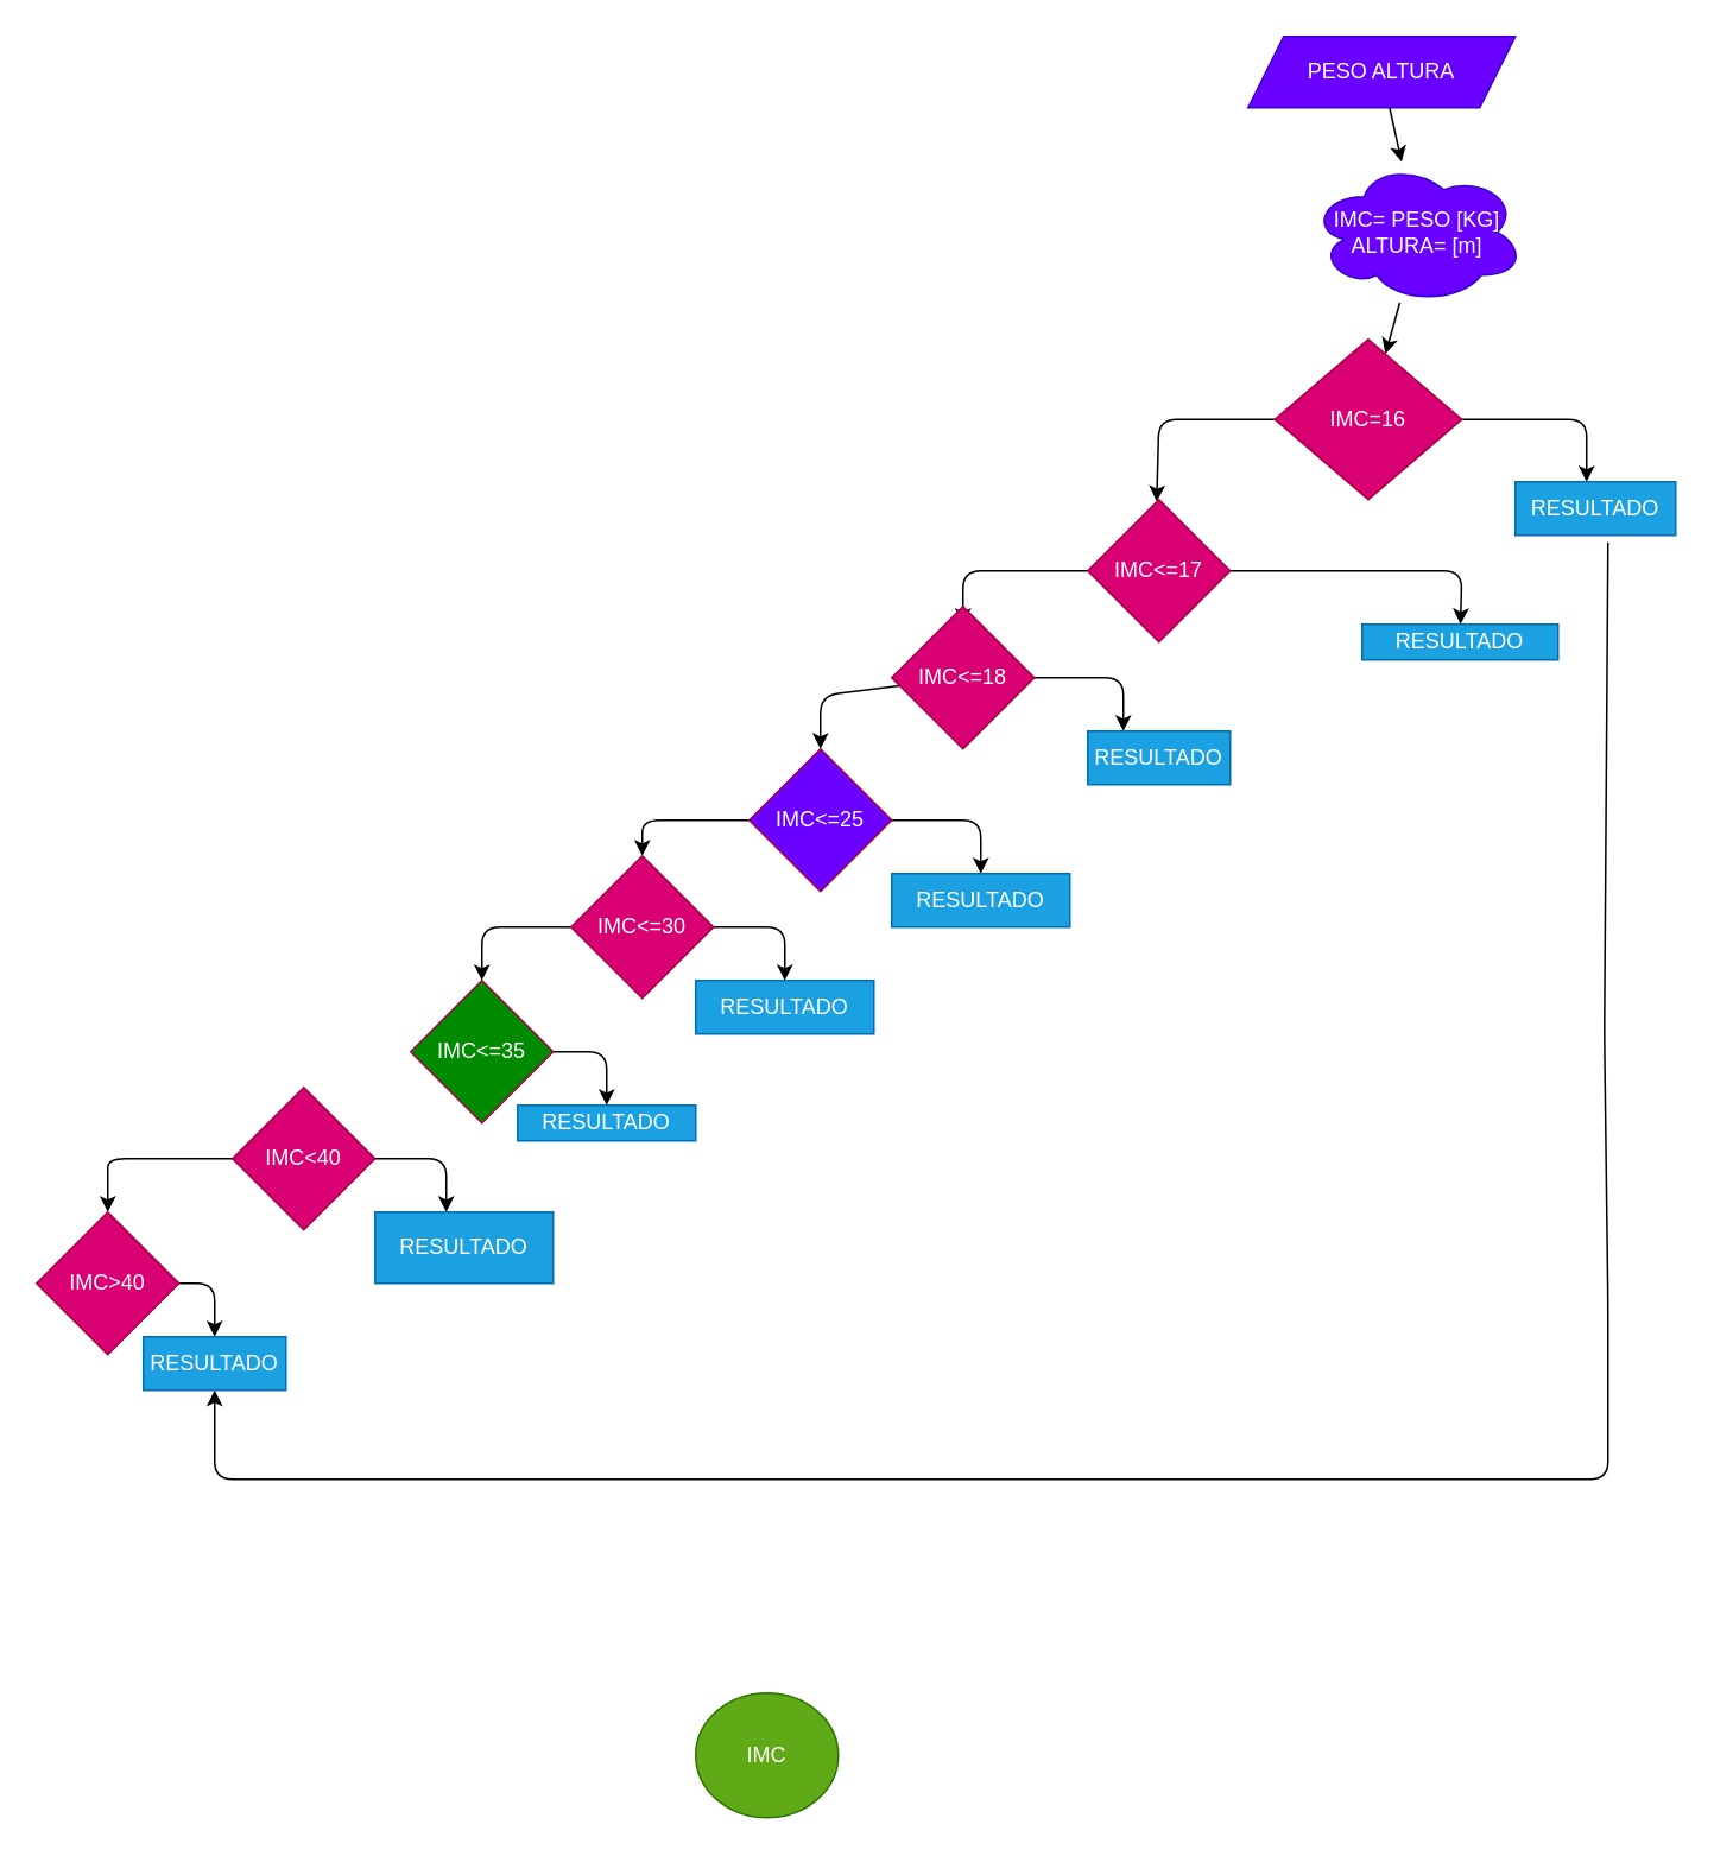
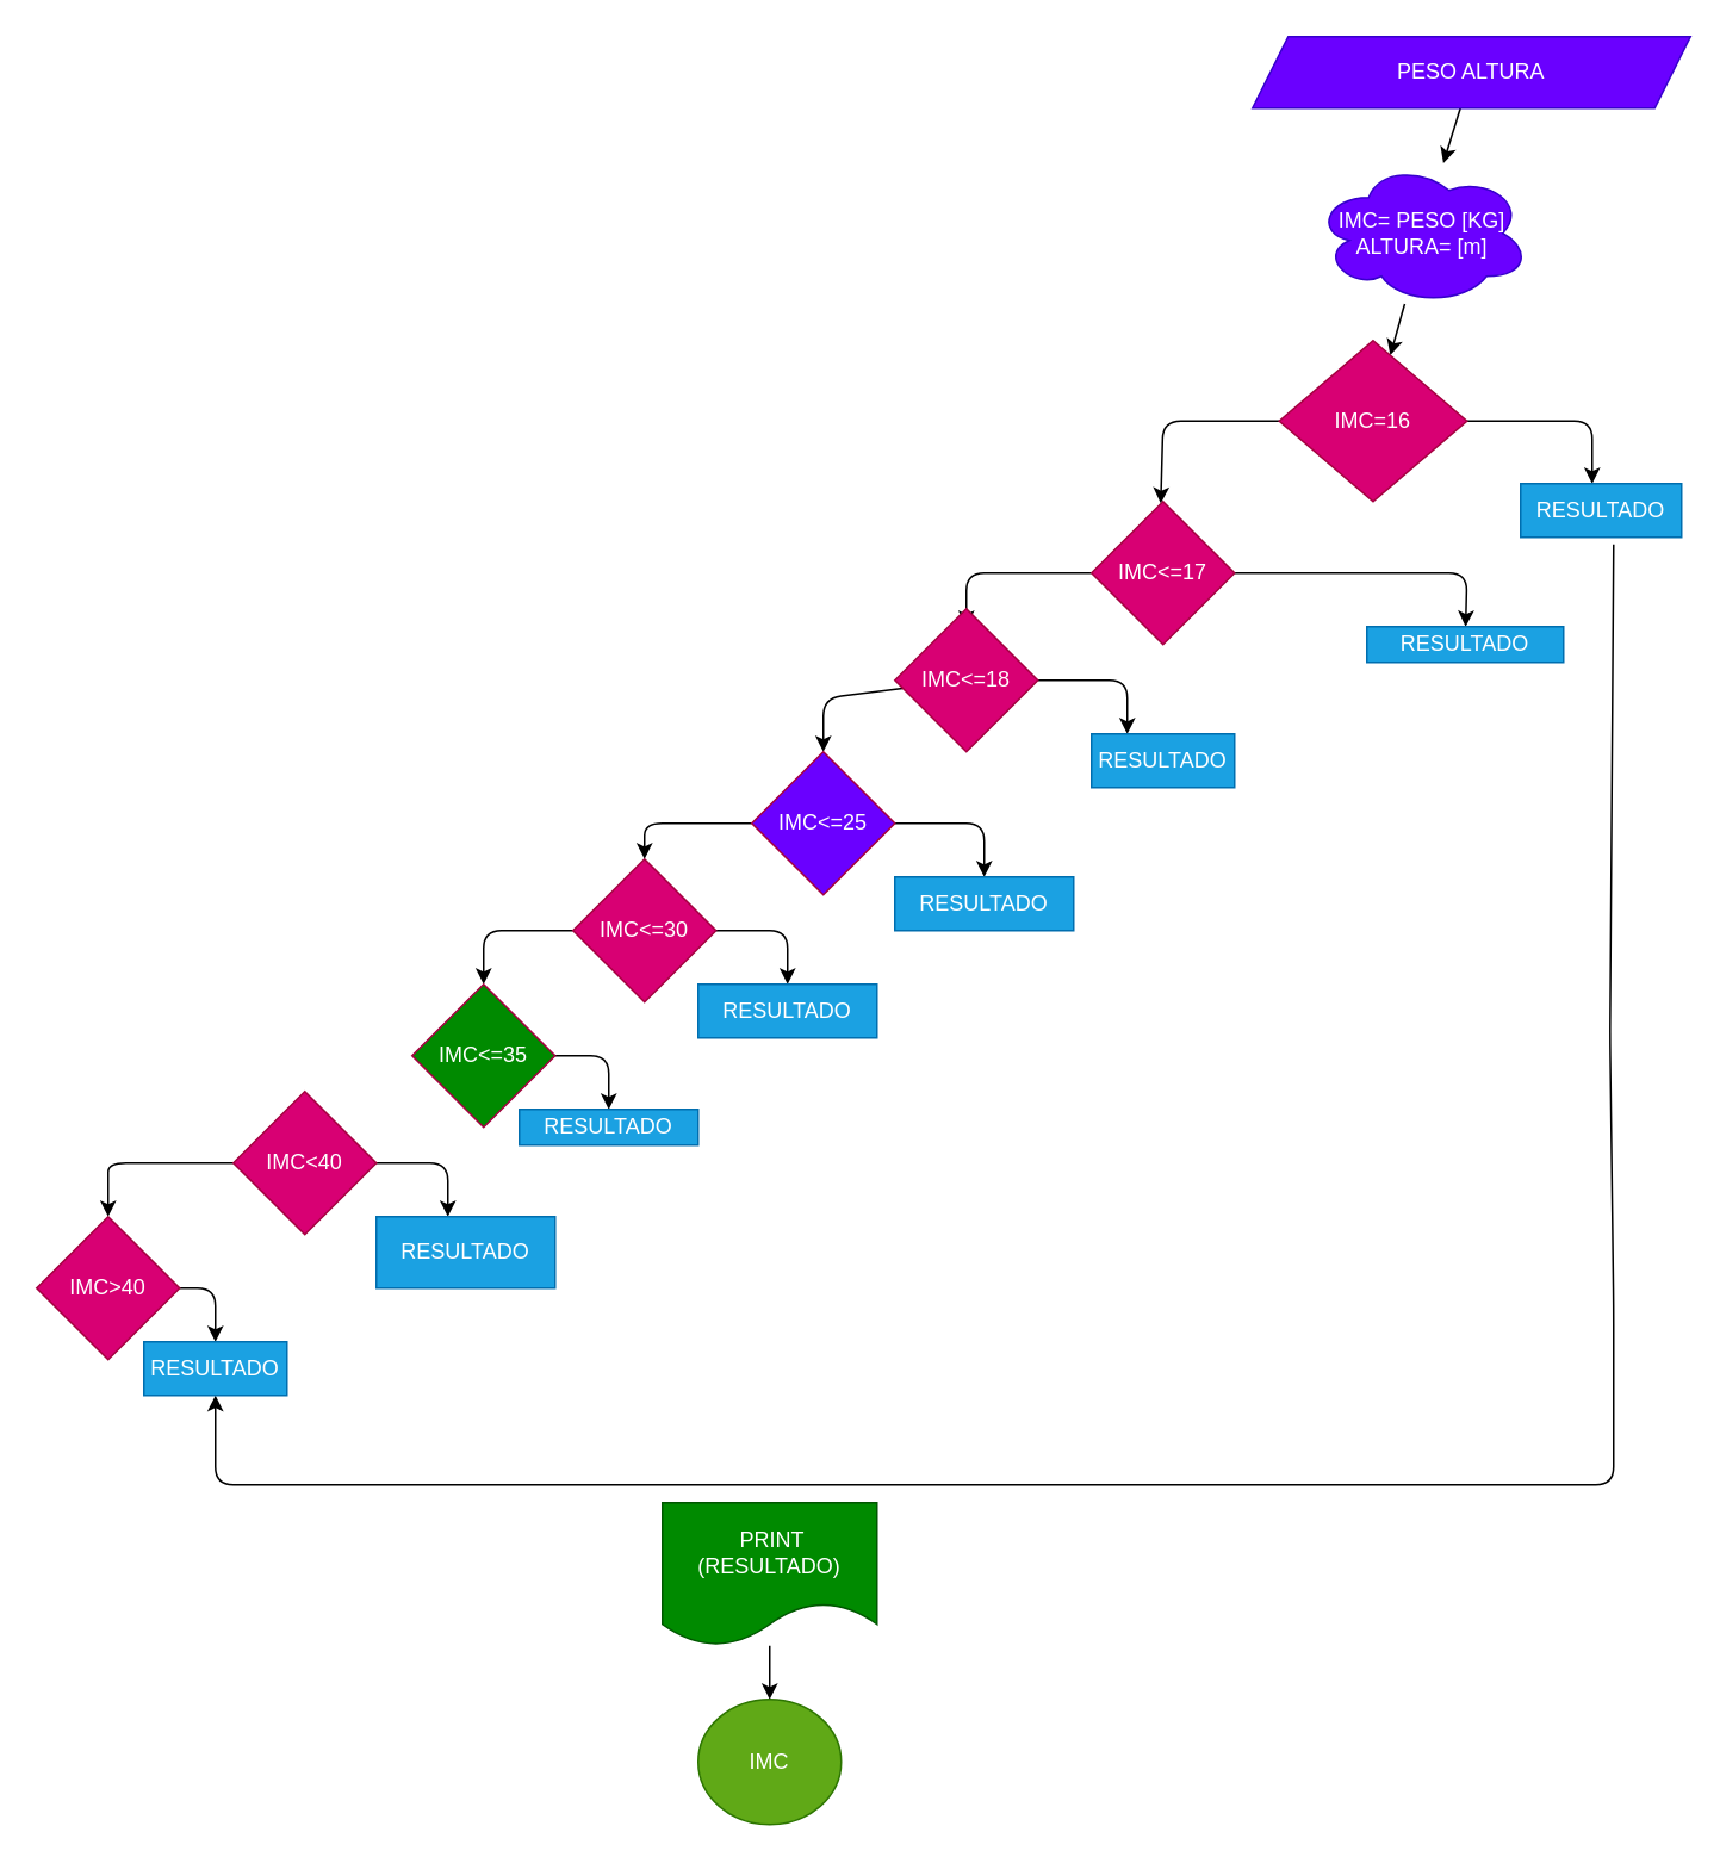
- <mxCell id="3" value="PESO ALTURA" style="shape=parallelogram;perimeter=parallelogramPerimeter;whiteSpace=wrap;html=1;fixedSize=1;fillColor=#6a00ff;fontColor=#ffffff;strokeColor=#3700CC;" vertex="1" parent="1"><mxGeometry x="700" y="20" width="150" height="40" as="geometry" /></mxCell>
+ <mxCell id="3" value="PESO ALTURA" style="shape=parallelogram;perimeter=parallelogramPerimeter;whiteSpace=wrap;html=1;fixedSize=1;fillColor=#6a00ff;fontColor=#ffffff;strokeColor=#3700CC;" vertex="1" parent="1"><mxGeometry x="700" y="20" width="245" height="40" as="geometry" /></mxCell>
+ <mxCell id="38" value="&amp;nbsp;PRINT&lt;br&gt;(RESULTADO)" style="shape=document;whiteSpace=wrap;html=1;boundedLbl=1;fillColor=#008a00;fontColor=#ffffff;strokeColor=#005700;" vertex="1" parent="1"><mxGeometry x="370" y="840" width="120" height="80" as="geometry" /></mxCell>
+ <mxCell id="37" value="" style="edgeStyle=none;html=1;" edge="1" parent="1" source="38" target="39"><mxGeometry relative="1" as="geometry" /></mxCell>
